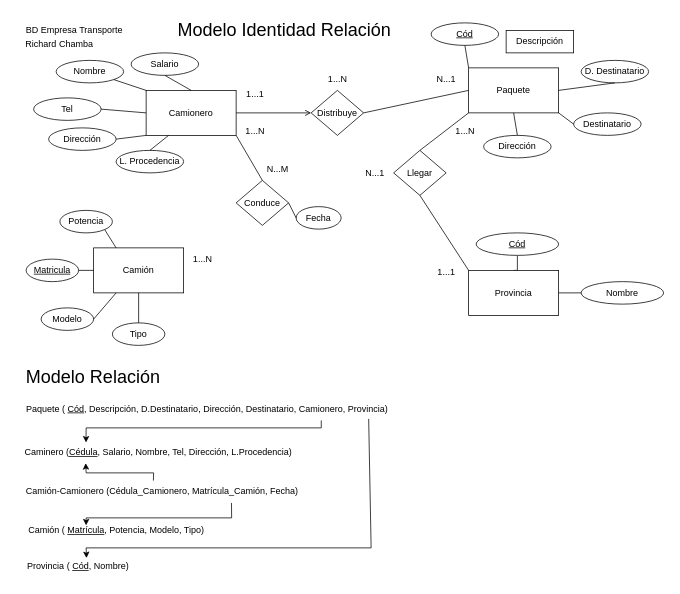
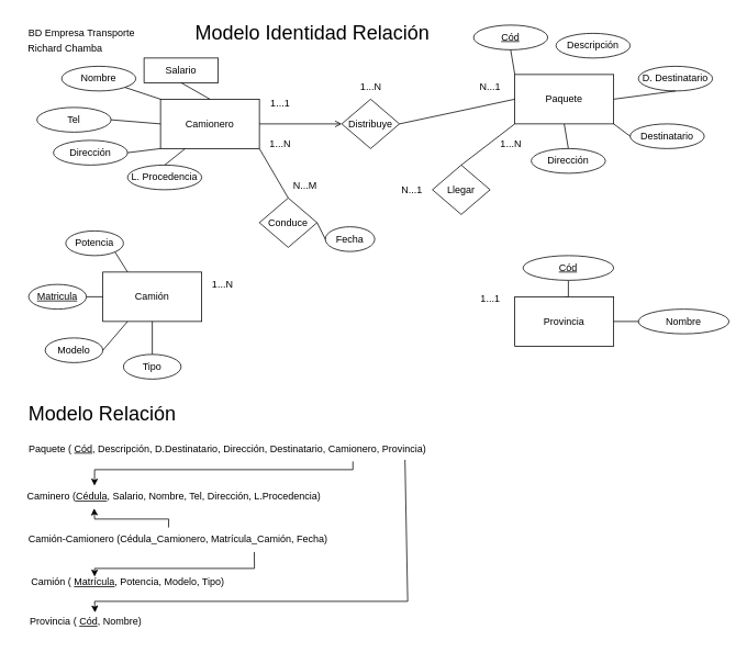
- <mxCell id="21" value="Descripción" style="whiteSpace=wrap;html=1;rounded=0;" vertex="1" parent="1"><mxGeometry x="674" y="40" width="90" height="30" as="geometry" /></mxCell>
+ <mxCell id="21" value="Descripción" style="ellipse;whiteSpace=wrap;html=1;" vertex="1" parent="1"><mxGeometry x="674" y="40" width="90" height="30" as="geometry" /></mxCell>
- <mxCell id="10" value="Salario" style="ellipse;whiteSpace=wrap;html=1;" vertex="1" parent="1"><mxGeometry x="174" y="70" width="90" height="30" as="geometry" /></mxCell>
+ <mxCell id="10" value="Salario" style="whiteSpace=wrap;html=1;rounded=0;" vertex="1" parent="1"><mxGeometry x="174" y="70" width="90" height="30" as="geometry" /></mxCell>
- <mxCell id="46" value="" style="endArrow=none;html=1;rounded=0;entryX=0.5;entryY=1;entryDx=0;entryDy=0;exitX=0;exitY=0;exitDx=0;exitDy=0;" edge="1" parent="1" source="5" target="19"><mxGeometry width="50" height="50" relative="1" as="geometry"><mxPoint x="424" y="330" as="sourcePoint" /><mxPoint x="474" y="280" as="targetPoint" /></mxGeometry></mxCell>
